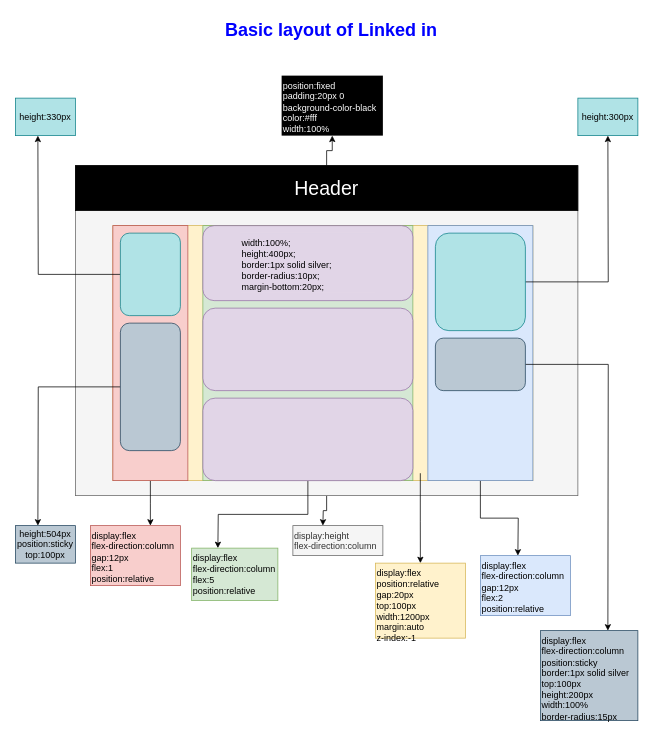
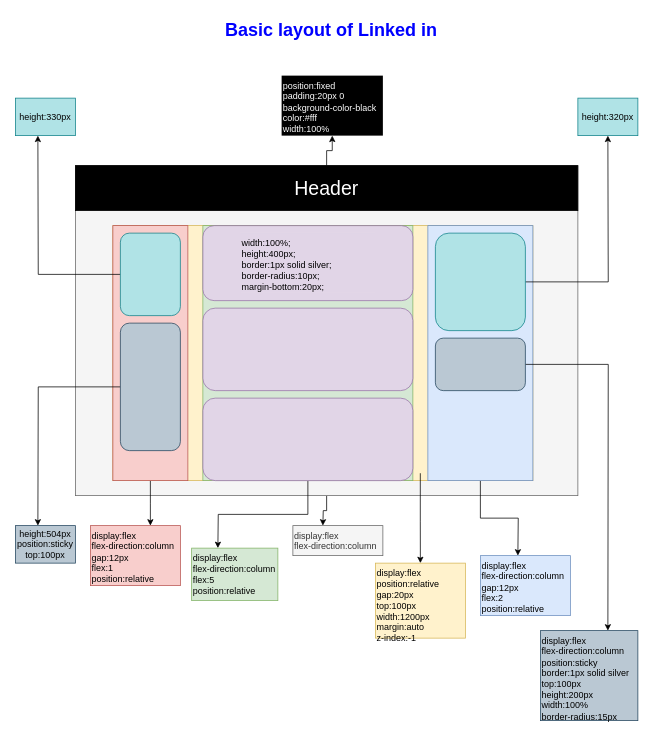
- <mxCell id="34" value="height:300px" style="text;html=1;strokeColor=#0e8088;fillColor=#b0e3e6;align=center;verticalAlign=middle;whiteSpace=wrap;rounded=0;" vertex="1" parent="1"><mxGeometry x="770" y="130" width="80" height="50" as="geometry" /></mxCell>
+ <mxCell id="34" value="height:320px" style="text;html=1;strokeColor=#0e8088;fillColor=#b0e3e6;align=center;verticalAlign=middle;whiteSpace=wrap;rounded=0;" vertex="1" parent="1"><mxGeometry x="770" y="130" width="80" height="50" as="geometry" /></mxCell>
- <mxCell id="4" value="display:height&lt;br&gt;flex-direction:column&lt;br&gt;" style="text;html=1;strokeColor=#666666;fillColor=#f5f5f5;align=left;verticalAlign=top;whiteSpace=wrap;rounded=0;horizontal=1;labelPosition=center;verticalLabelPosition=middle;fontColor=#333333;" vertex="1" parent="1"><mxGeometry x="390" y="700" width="120" height="40" as="geometry" /></mxCell>
+ <mxCell id="4" value="display:flex&lt;br&gt;flex-direction:column&lt;br&gt;" style="text;html=1;strokeColor=#666666;fillColor=#f5f5f5;align=left;verticalAlign=top;whiteSpace=wrap;rounded=0;horizontal=1;labelPosition=center;verticalLabelPosition=middle;fontColor=#333333;" vertex="1" parent="1"><mxGeometry x="390" y="700" width="120" height="40" as="geometry" /></mxCell>
